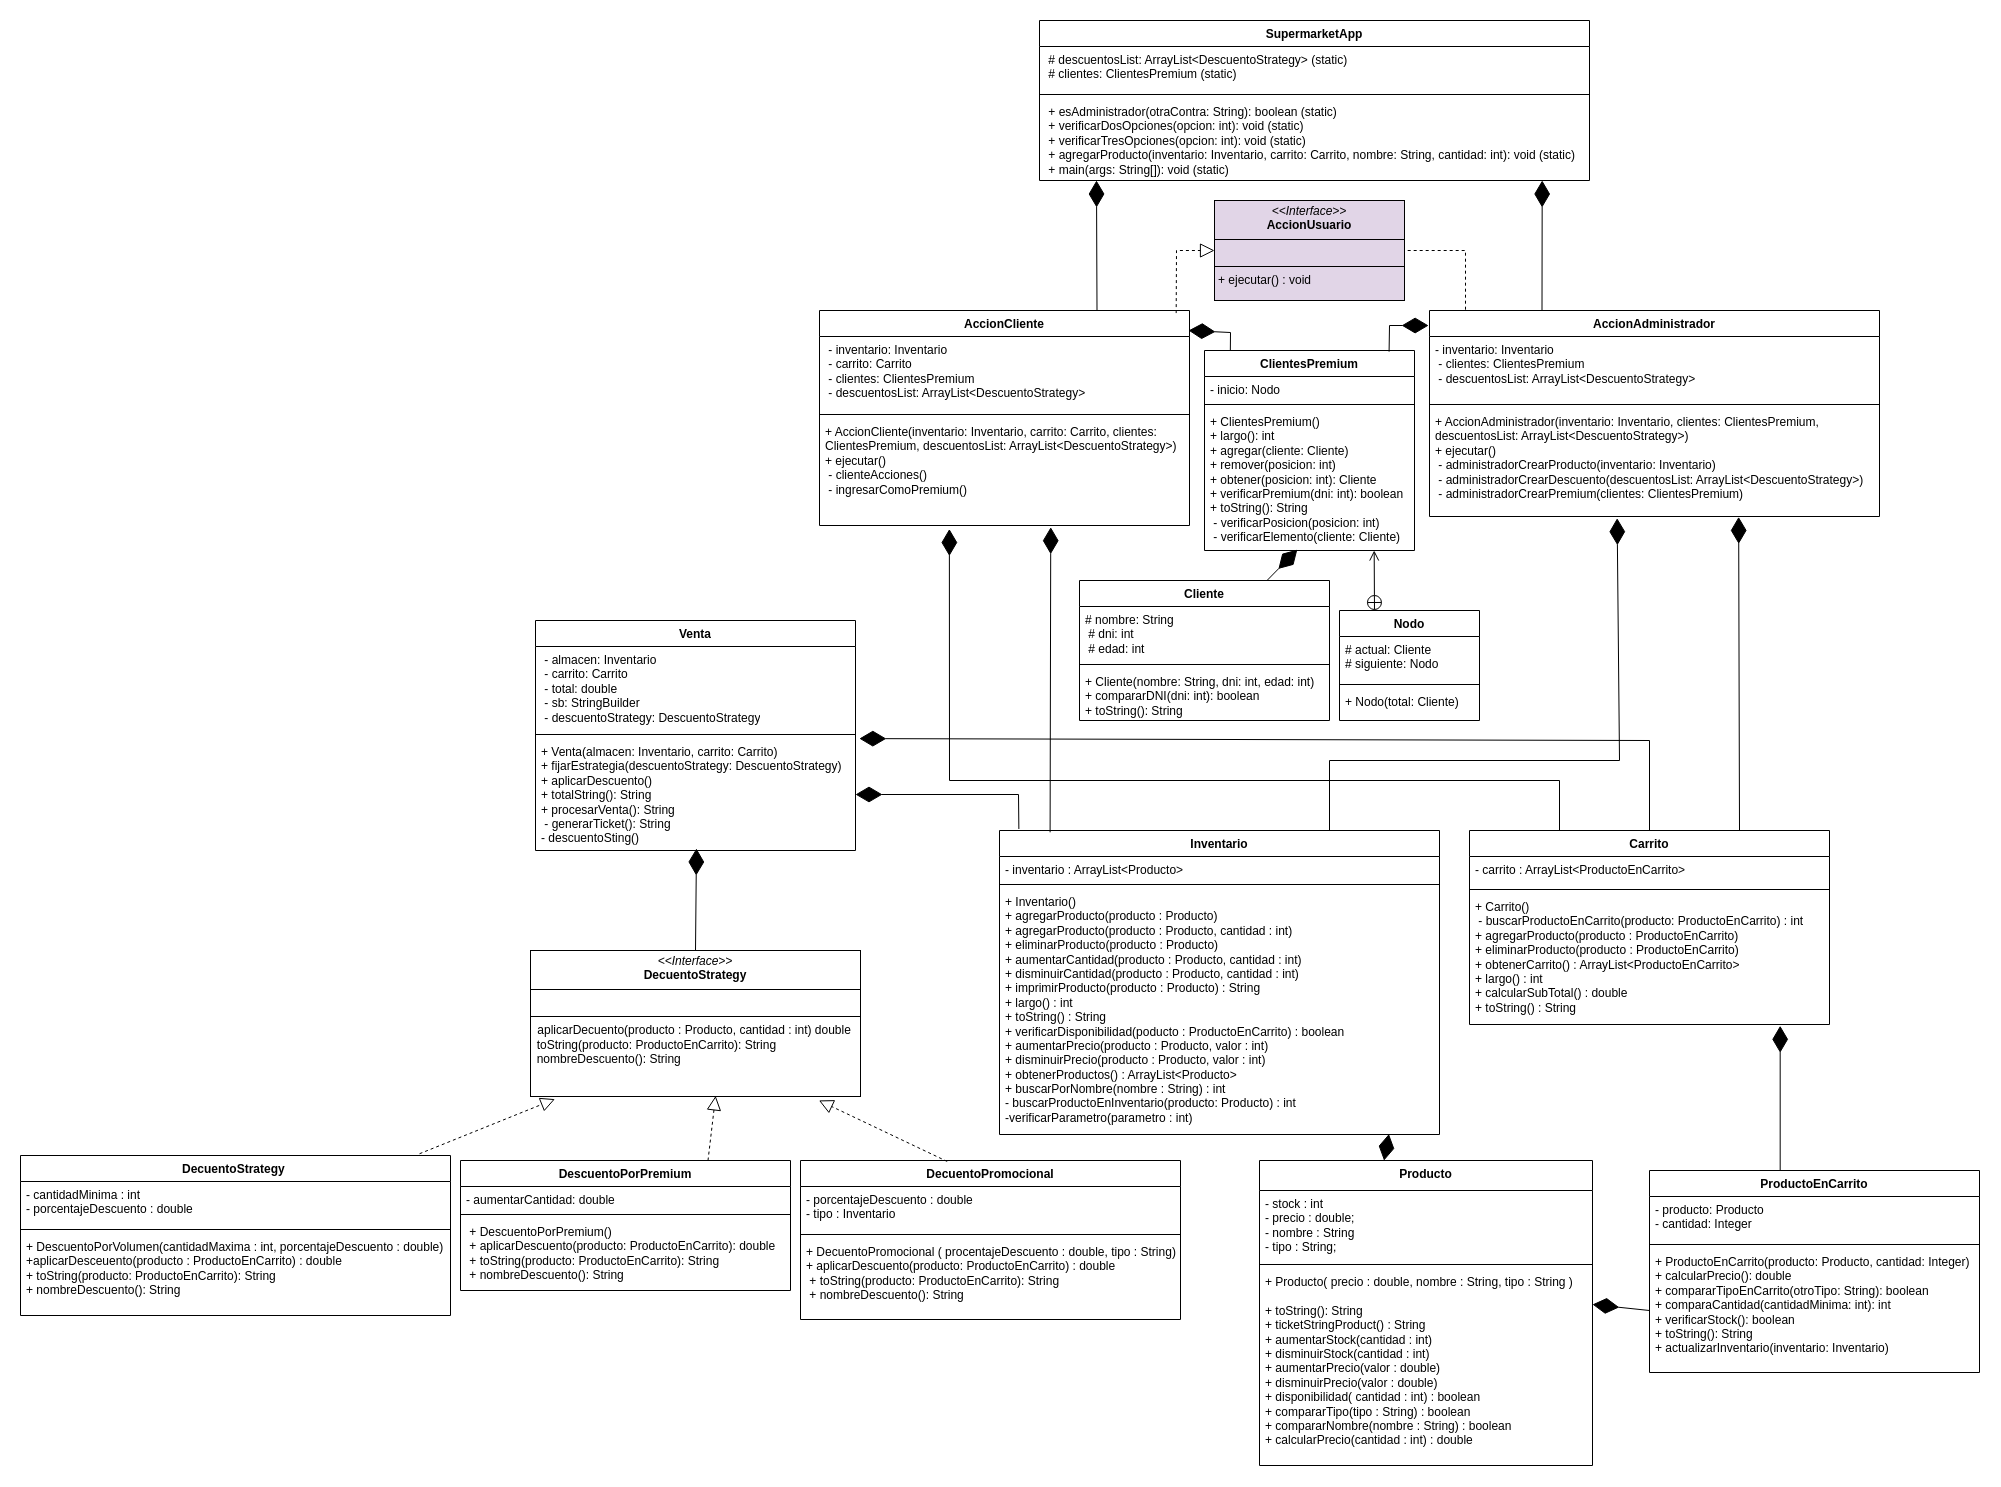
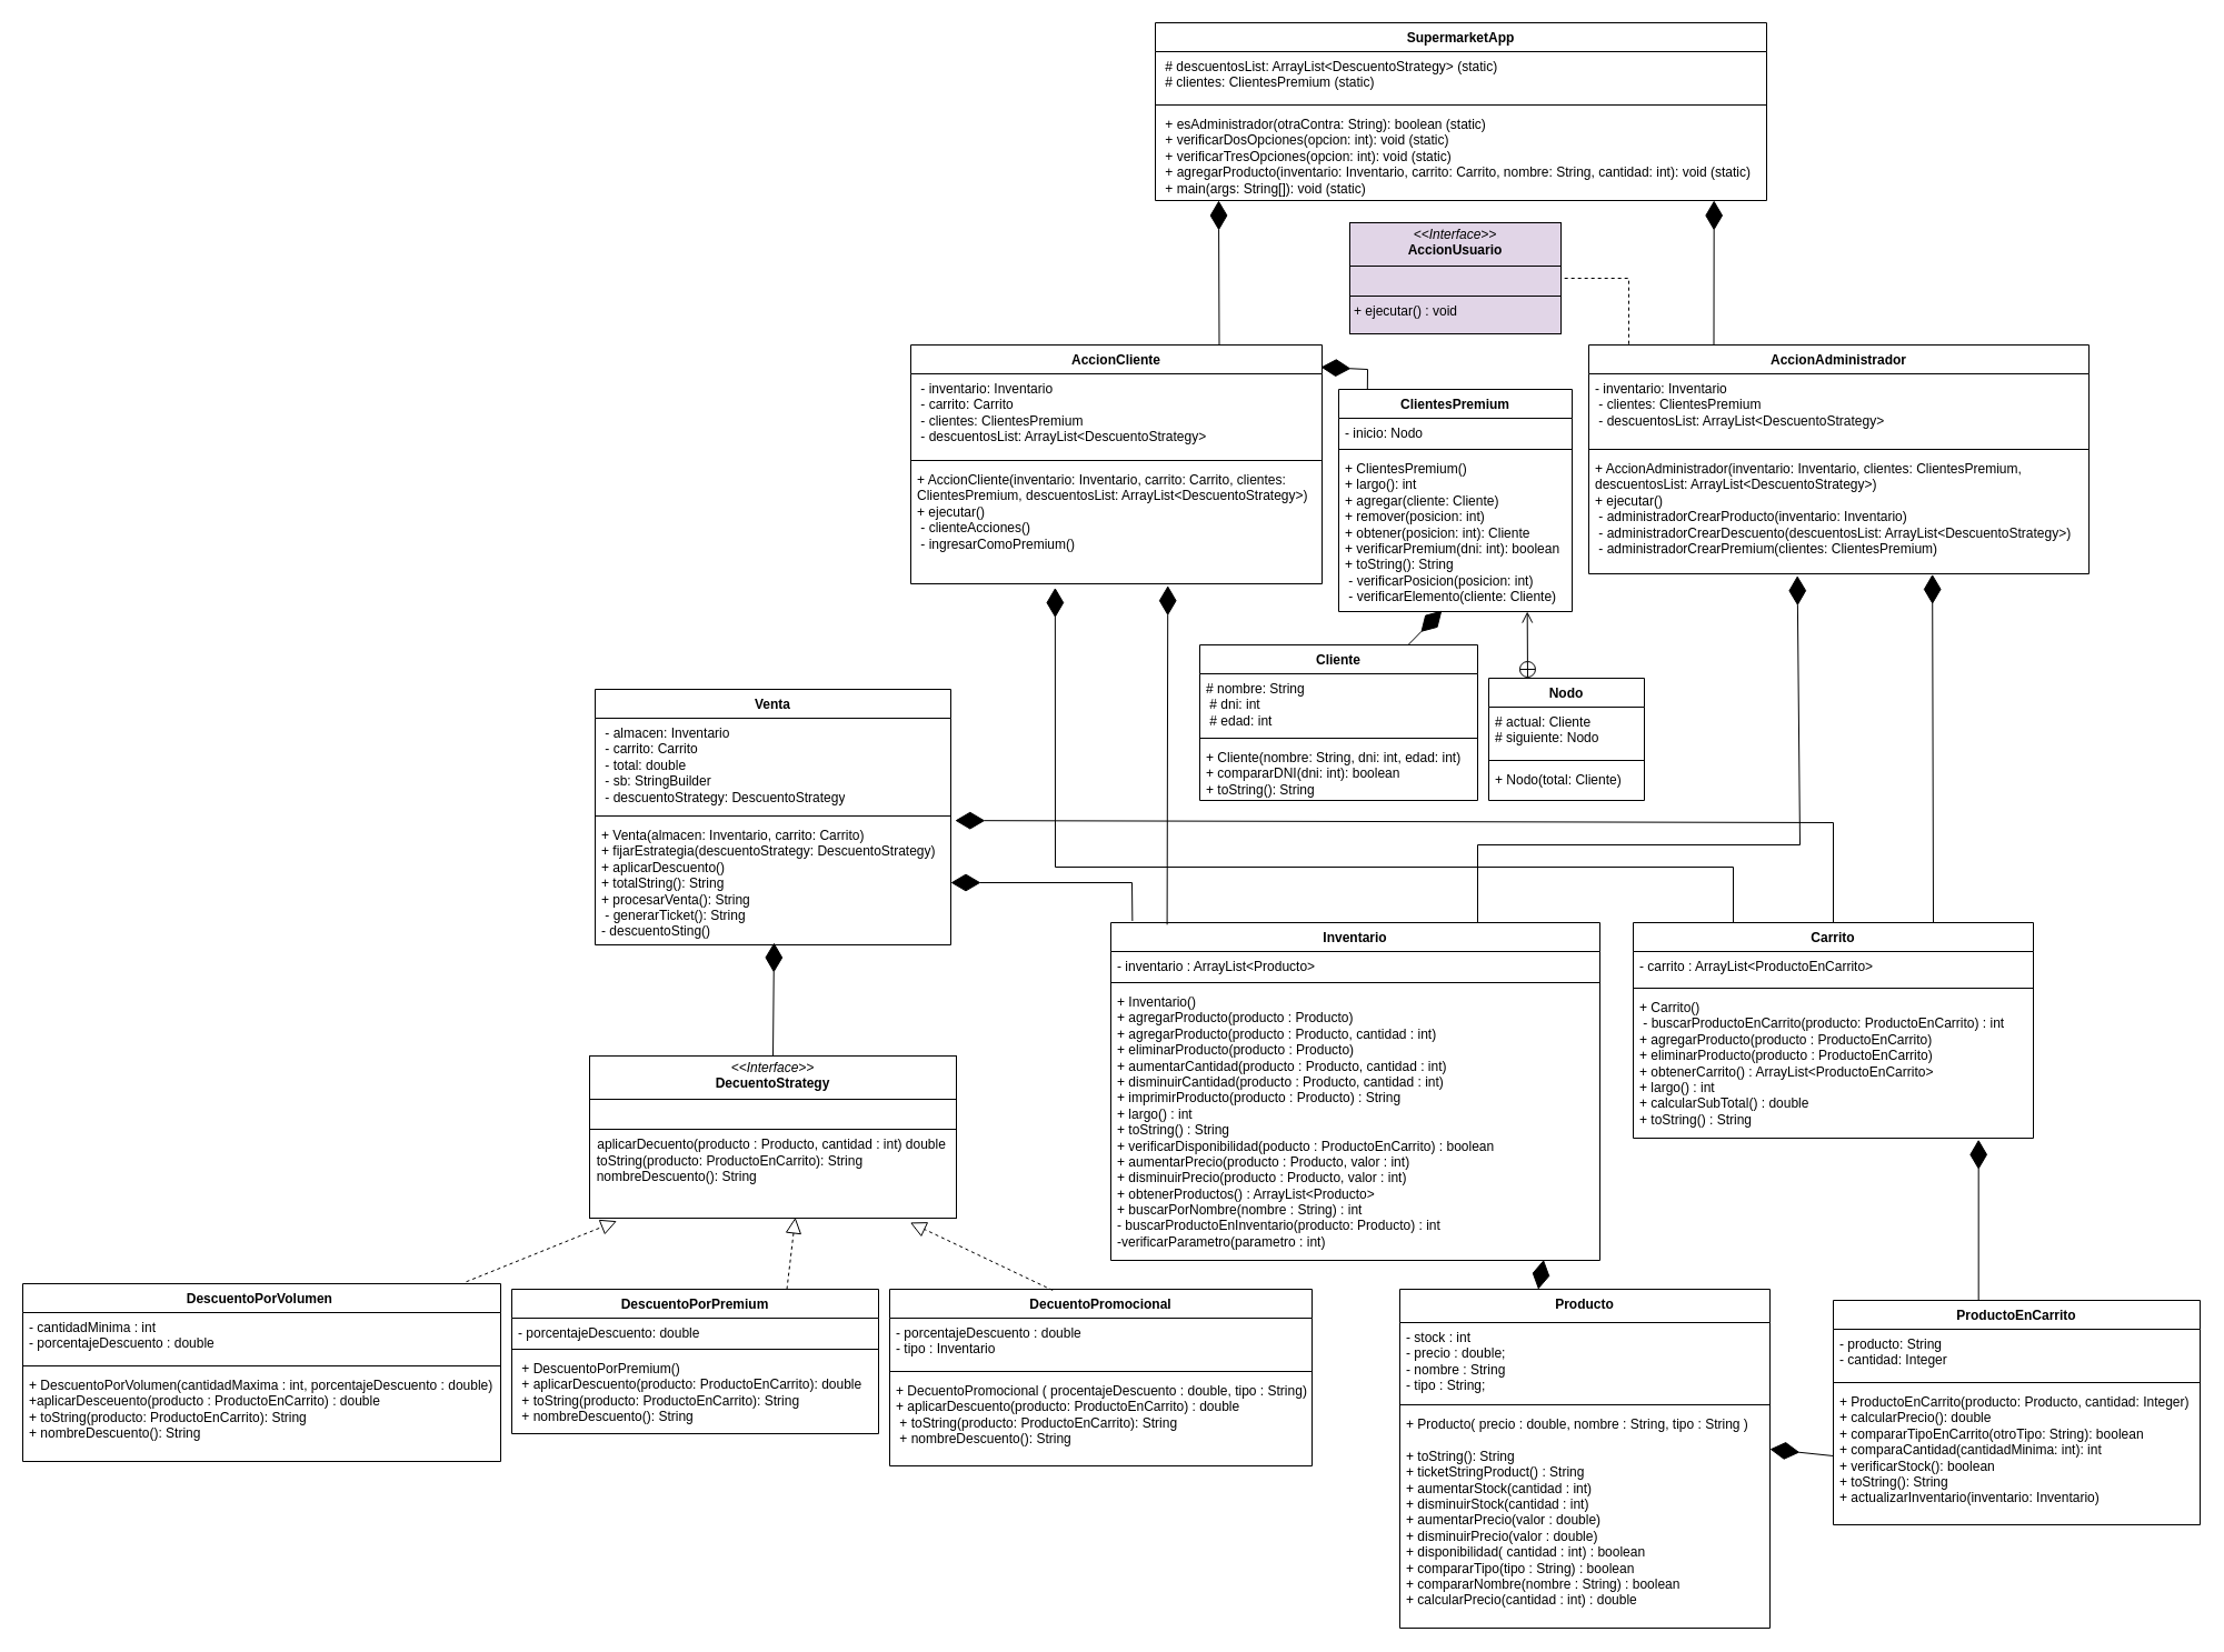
- <mxCell id="69" value="" style="endArrow=block;dashed=1;endFill=0;endSize=12;html=1;rounded=0;exitX=0.964;exitY=0.012;exitDx=0;exitDy=0;entryX=0;entryY=0.5;entryDx=0;entryDy=0;exitPerimeter=0;" parent="1" source="50" target="58" edge="1"><mxGeometry width="160" relative="1" as="geometry"><mxPoint x="1179" y="799" as="sourcePoint" /><mxPoint x="1339" y="799" as="targetPoint" /><Array as="points"><mxPoint x="1176" y="250" /></Array></mxGeometry></mxCell>
- <mxCell id="62" value="" style="endArrow=diamondThin;endFill=1;endSize=24;html=1;rounded=0;exitX=0.879;exitY=0.006;exitDx=0;exitDy=0;exitPerimeter=0;entryX=-0.002;entryY=0.073;entryDx=0;entryDy=0;entryPerimeter=0;" parent="1" source="38" target="46" edge="1"><mxGeometry width="160" relative="1" as="geometry"><mxPoint x="1439" y="749" as="sourcePoint" /><mxPoint x="1599" y="749" as="targetPoint" /><Array as="points"><mxPoint x="1389" y="325" /></Array></mxGeometry></mxCell>
- <mxCell id="18" value="DecuentoStrategy&amp;nbsp;" style="swimlane;fontStyle=1;align=center;verticalAlign=top;childLayout=stackLayout;horizontal=1;startSize=26;horizontalStack=0;resizeParent=1;resizeParentMax=0;resizeLast=0;collapsible=1;marginBottom=0;whiteSpace=wrap;html=1;" parent="1" vertex="1"><mxGeometry x="20" y="1155" width="430" height="160" as="geometry" /></mxCell>
+ <mxCell id="18" value="DescuentoPorVolumen&amp;nbsp;" style="swimlane;fontStyle=1;align=center;verticalAlign=top;childLayout=stackLayout;horizontal=1;startSize=26;horizontalStack=0;resizeParent=1;resizeParentMax=0;resizeLast=0;collapsible=1;marginBottom=0;whiteSpace=wrap;html=1;" parent="1" vertex="1"><mxGeometry x="20" y="1155" width="430" height="160" as="geometry" /></mxCell>
- <mxCell id="31" value="- aumentarCantidad: double" style="text;strokeColor=none;fillColor=none;align=left;verticalAlign=top;spacingLeft=4;spacingRight=4;overflow=hidden;rotatable=0;points=[[0,0.5],[1,0.5]];portConstraint=eastwest;whiteSpace=wrap;html=1;" parent="30" vertex="1"><mxGeometry y="26" width="330" height="24" as="geometry" /></mxCell>
+ <mxCell id="31" value="- porcentajeDescuento: double" style="text;strokeColor=none;fillColor=none;align=left;verticalAlign=top;spacingLeft=4;spacingRight=4;overflow=hidden;rotatable=0;points=[[0,0.5],[1,0.5]];portConstraint=eastwest;whiteSpace=wrap;html=1;" parent="30" vertex="1"><mxGeometry y="26" width="330" height="24" as="geometry" /></mxCell>
- <mxCell id="65" value="&lt;div&gt;- producto: Producto&amp;nbsp; &amp;nbsp;&lt;/div&gt;&lt;div&gt;- cantidad: Integer&lt;/div&gt;" style="text;strokeColor=none;fillColor=none;align=left;verticalAlign=top;spacingLeft=4;spacingRight=4;overflow=hidden;rotatable=0;points=[[0,0.5],[1,0.5]];portConstraint=eastwest;whiteSpace=wrap;html=1;" parent="64" vertex="1"><mxGeometry y="26" width="330" height="44" as="geometry" /></mxCell>
+ <mxCell id="65" value="&lt;div&gt;- producto: String&amp;nbsp; &amp;nbsp;&lt;/div&gt;&lt;div&gt;- cantidad: Integer&lt;/div&gt;" style="text;strokeColor=none;fillColor=none;align=left;verticalAlign=top;spacingLeft=4;spacingRight=4;overflow=hidden;rotatable=0;points=[[0,0.5],[1,0.5]];portConstraint=eastwest;whiteSpace=wrap;html=1;" parent="64" vertex="1"><mxGeometry y="26" width="330" height="44" as="geometry" /></mxCell>
